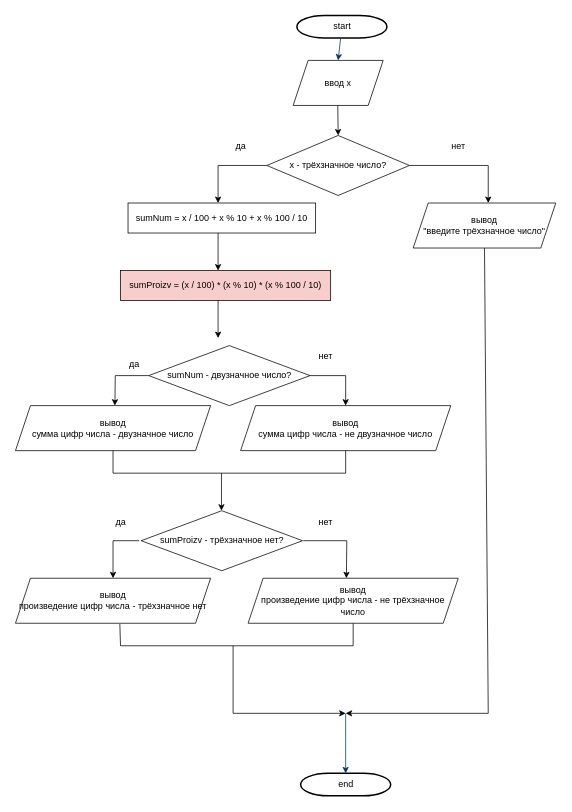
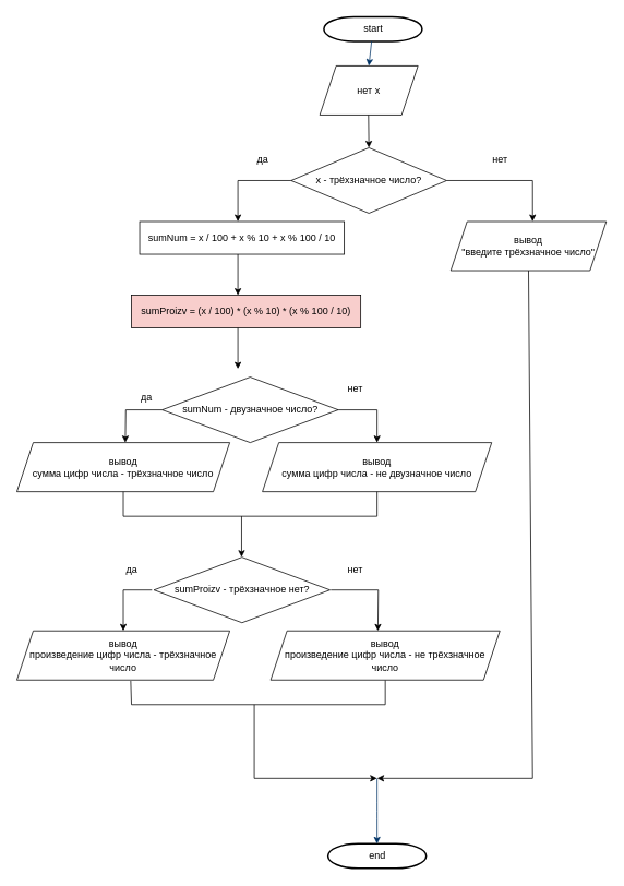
- <mxCell id="6" value="ввод х" style="shape=parallelogram;perimeter=parallelogramPerimeter;whiteSpace=wrap;html=1;fixedSize=1;" parent="1" vertex="1"><mxGeometry x="390" y="80" width="120" height="60" as="geometry" /></mxCell>
+ <mxCell id="6" value="нет х" style="shape=parallelogram;perimeter=parallelogramPerimeter;whiteSpace=wrap;html=1;fixedSize=1;" parent="1" vertex="1"><mxGeometry x="390" y="80" width="120" height="60" as="geometry" /></mxCell>
- <mxCell id="23" value="вывод&lt;div&gt;сумма цифр числа - двузначное число&lt;br&gt;&lt;/div&gt;" style="shape=parallelogram;perimeter=parallelogramPerimeter;whiteSpace=wrap;html=1;fixedSize=1;" parent="1" vertex="1"><mxGeometry x="20" y="540" width="260" height="60" as="geometry" /></mxCell>
+ <mxCell id="23" value="вывод&lt;div&gt;сумма цифр числа - трёхзначное число&lt;br&gt;&lt;/div&gt;" style="shape=parallelogram;perimeter=parallelogramPerimeter;whiteSpace=wrap;html=1;fixedSize=1;" parent="1" vertex="1"><mxGeometry x="20" y="540" width="260" height="60" as="geometry" /></mxCell>
- <mxCell id="34" value="вывод&lt;div&gt;произведение цифр числа - трёхзначное нет&lt;br&gt;&lt;/div&gt;" style="shape=parallelogram;perimeter=parallelogramPerimeter;whiteSpace=wrap;html=1;fixedSize=1;" parent="1" vertex="1"><mxGeometry x="20" y="770" width="260" height="60" as="geometry" /></mxCell>
+ <mxCell id="34" value="вывод&lt;div&gt;произведение цифр числа - трёхзначное число&lt;br&gt;&lt;/div&gt;" style="shape=parallelogram;perimeter=parallelogramPerimeter;whiteSpace=wrap;html=1;fixedSize=1;" parent="1" vertex="1"><mxGeometry x="20" y="770" width="260" height="60" as="geometry" /></mxCell>
